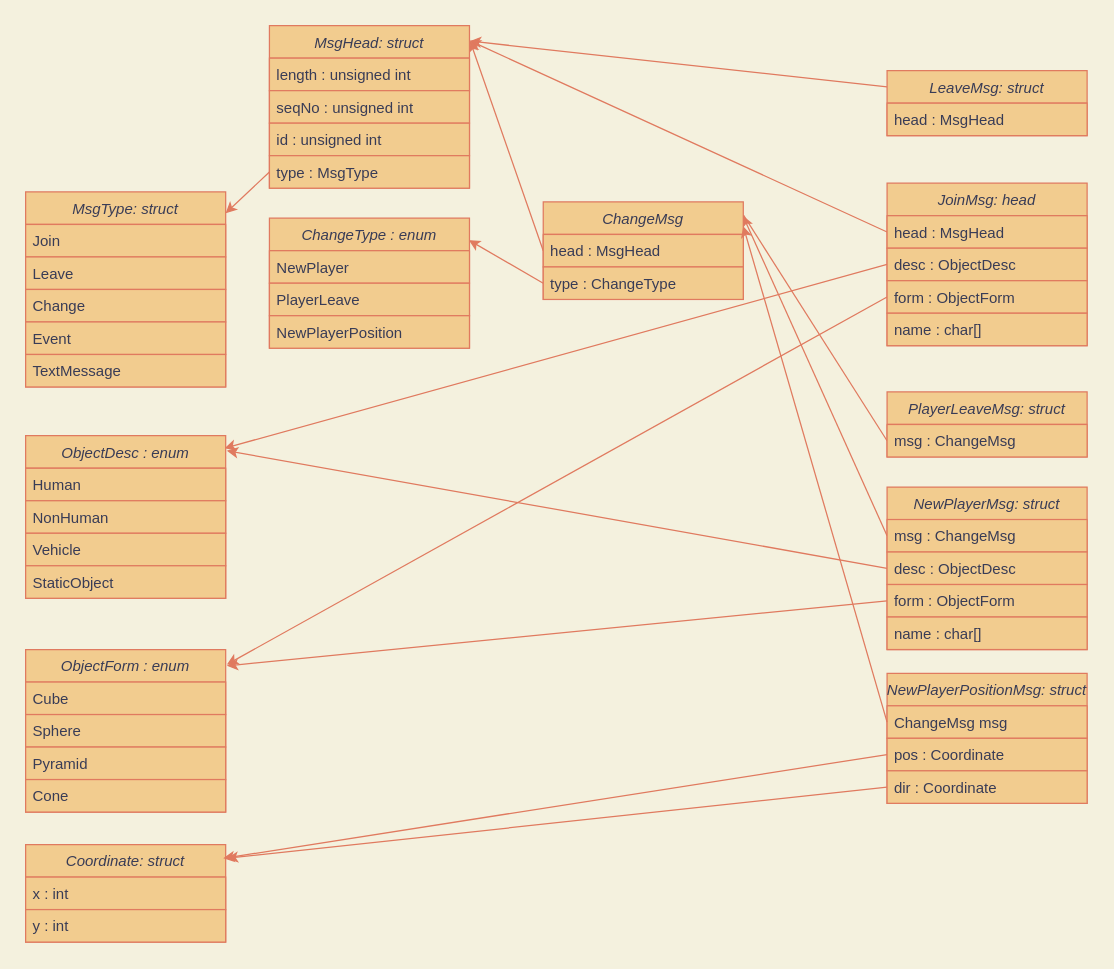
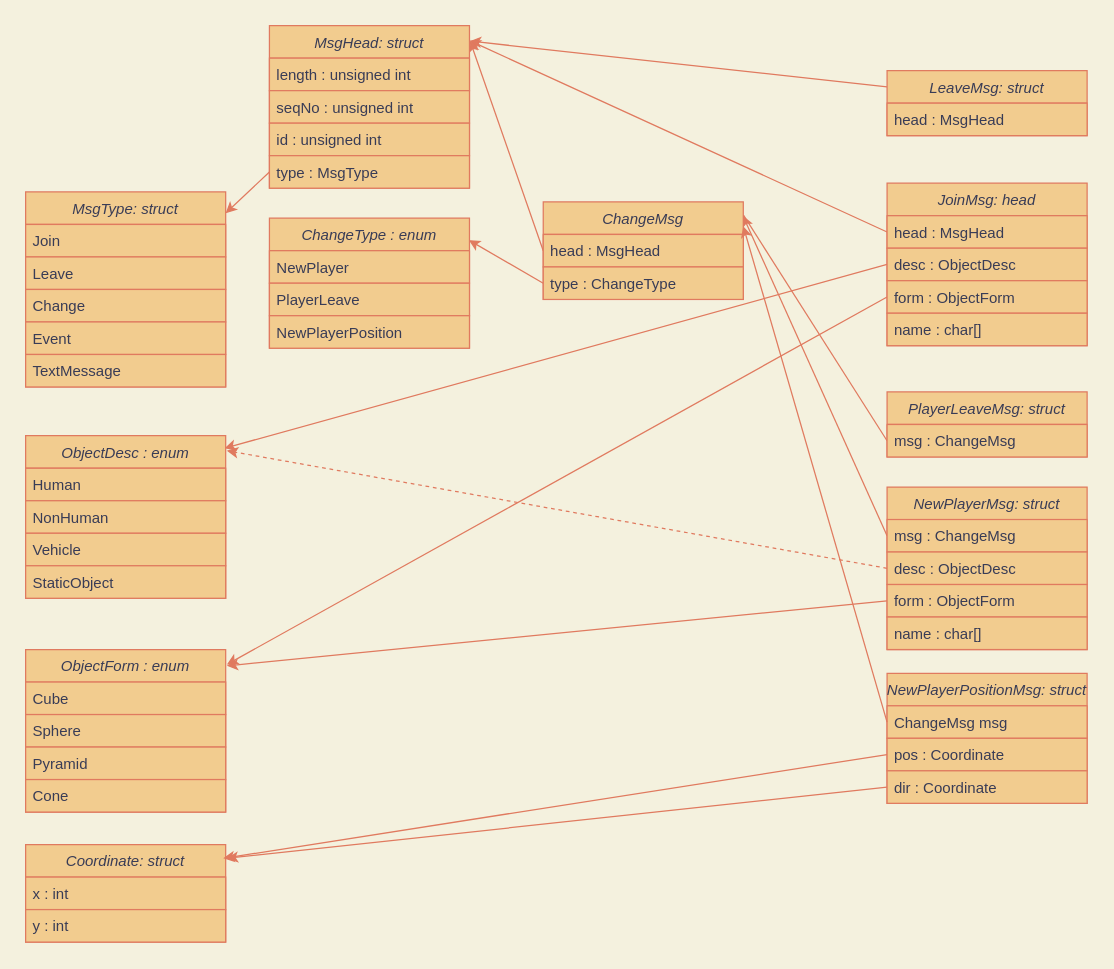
- <mxCell id="29" value="" style="endArrow=classic;html=1;strokeColor=#E07A5F;fillColor=#F2CC8F;fontColor=#393C56;entryX=1.006;entryY=0.092;entryDx=0;entryDy=0;entryPerimeter=0;exitX=0;exitY=0.5;exitDx=0;exitDy=0;" edge="1" parent="1" source="44" target="10"><mxGeometry width="50" height="50" relative="1" as="geometry"><mxPoint x="545" y="140" as="sourcePoint" /><mxPoint x="448.96" y="134.04" as="targetPoint" /></mxGeometry></mxCell>
+ <mxCell id="29" value="" style="endArrow=classic;html=1;strokeColor=#E07A5F;fillColor=#F2CC8F;fontColor=#393C56;entryX=1.006;entryY=0.092;entryDx=0;entryDy=0;entryPerimeter=0;exitX=0;exitY=0.5;exitDx=0;exitDy=0;dashed=1;" edge="1" parent="1" source="44" target="10"><mxGeometry width="50" height="50" relative="1" as="geometry"><mxPoint x="545" y="140" as="sourcePoint" /><mxPoint x="448.96" y="134.04" as="targetPoint" /></mxGeometry></mxCell>
